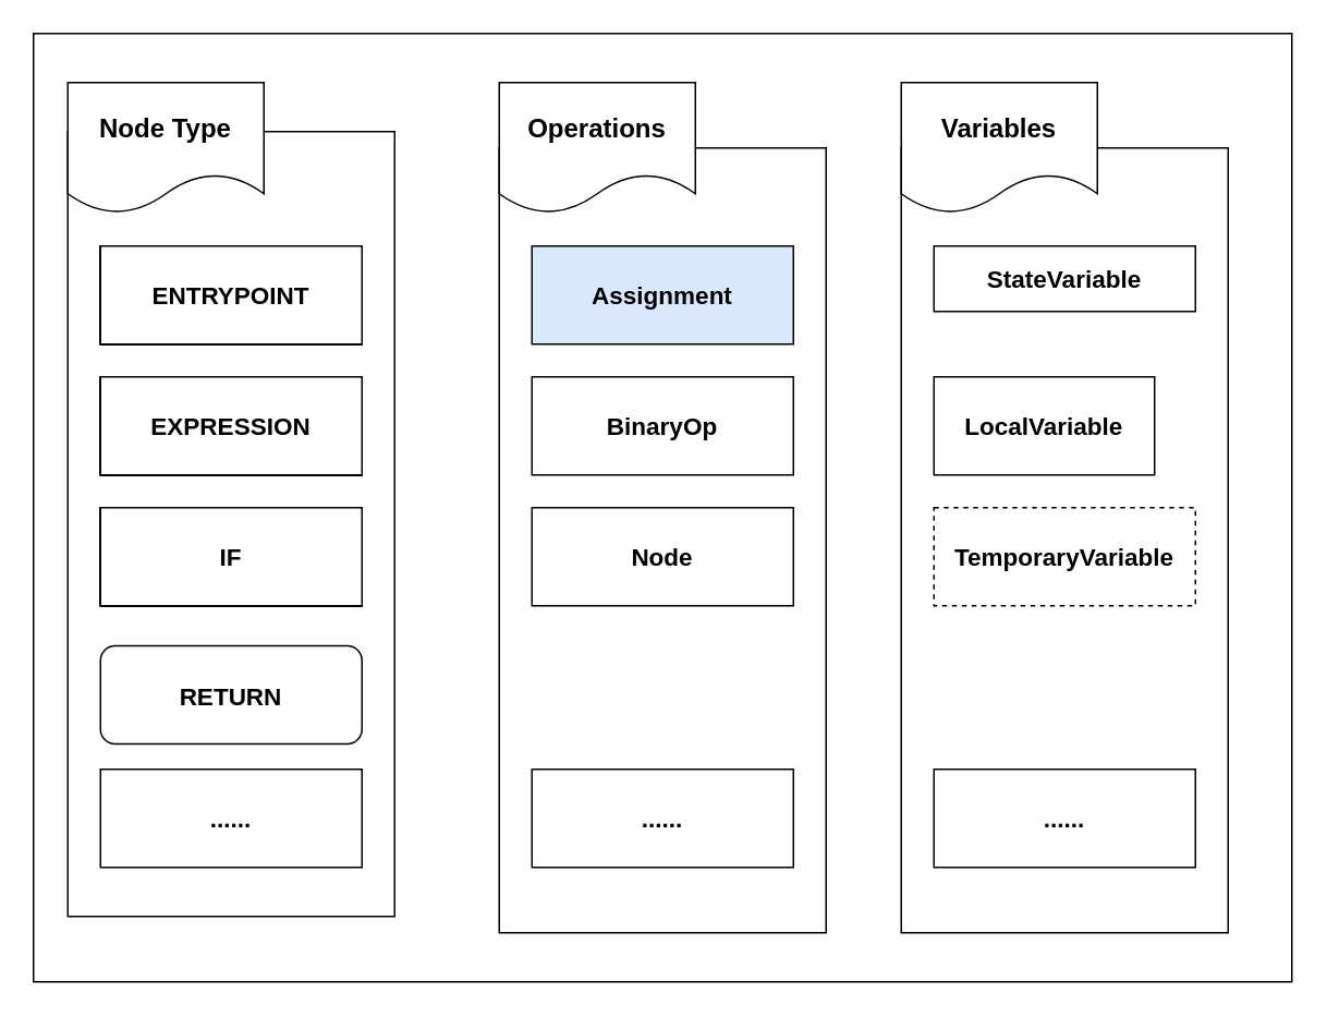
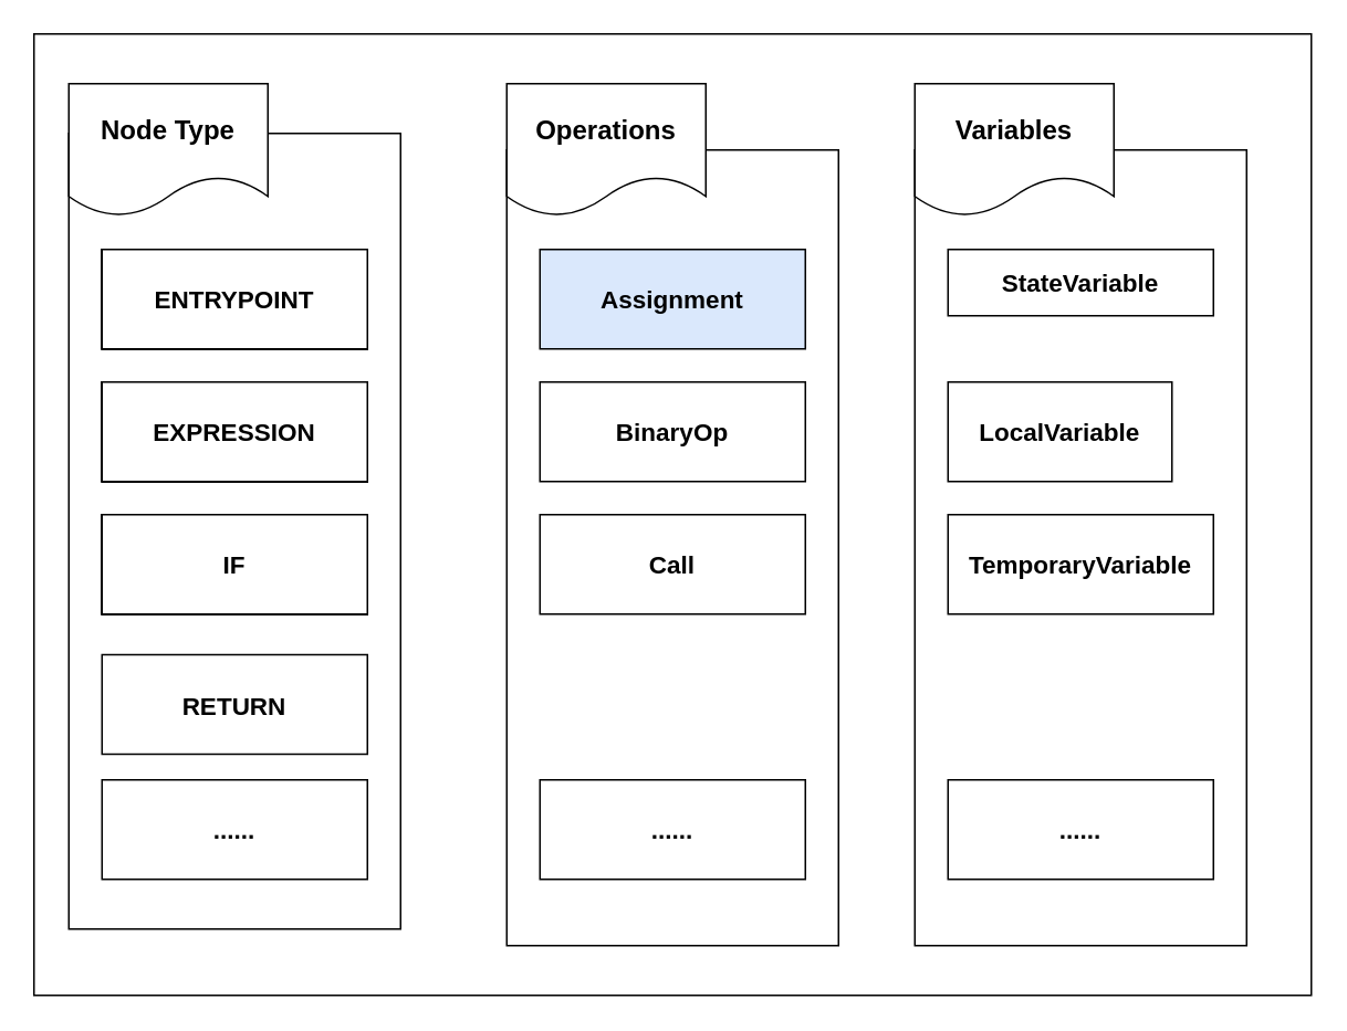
- <mxCell id="15" value="Node" style="rounded=0;whiteSpace=wrap;html=1;fontStyle=1;fontSize=15;labelBackgroundColor=none;" parent="1" vertex="1"><mxGeometry x="325" y="310" width="160" height="60" as="geometry" /></mxCell>
+ <mxCell id="15" value="Call" style="rounded=0;whiteSpace=wrap;html=1;fontStyle=1;fontSize=15;labelBackgroundColor=none;" parent="1" vertex="1"><mxGeometry x="325" y="310" width="160" height="60" as="geometry" /></mxCell>
- <mxCell id="19" value="TemporaryVariable" style="rounded=0;whiteSpace=wrap;html=1;fontSize=15;fontStyle=1;labelBackgroundColor=none;dashed=1;" parent="1" vertex="1"><mxGeometry x="571" y="310" width="160" height="60" as="geometry" /></mxCell>
+ <mxCell id="19" value="TemporaryVariable" style="rounded=0;whiteSpace=wrap;html=1;fontSize=15;fontStyle=1;labelBackgroundColor=none;" parent="1" vertex="1"><mxGeometry x="571" y="310" width="160" height="60" as="geometry" /></mxCell>
- <mxCell id="11" value="RETURN" style="whiteSpace=wrap;html=1;fontStyle=1;fontSize=15;labelBackgroundColor=none;rounded=1;" parent="1" vertex="1"><mxGeometry x="61" y="394.5" width="160" height="60" as="geometry" /></mxCell>
+ <mxCell id="11" value="RETURN" style="rounded=0;whiteSpace=wrap;html=1;fontStyle=1;fontSize=15;labelBackgroundColor=none;" parent="1" vertex="1"><mxGeometry x="61" y="394.5" width="160" height="60" as="geometry" /></mxCell>
